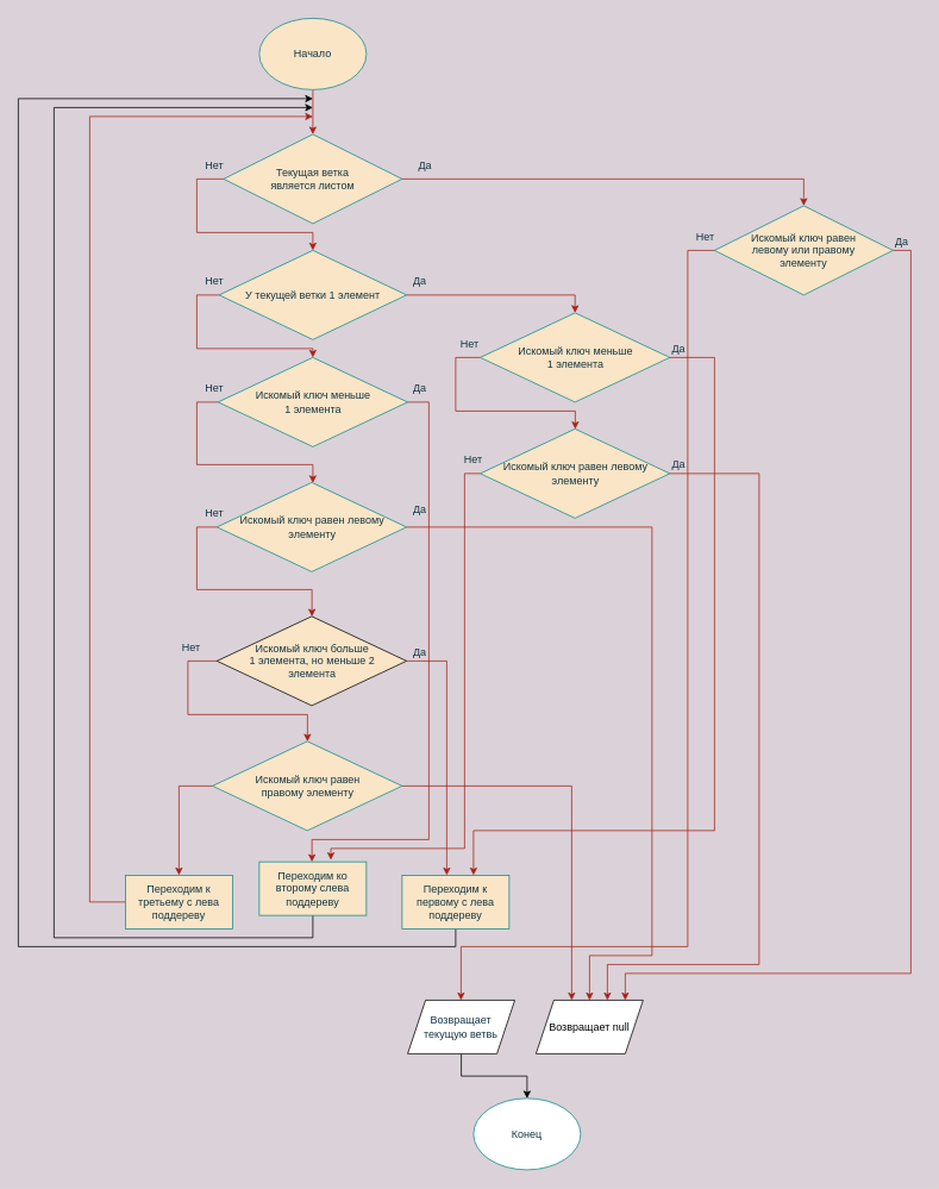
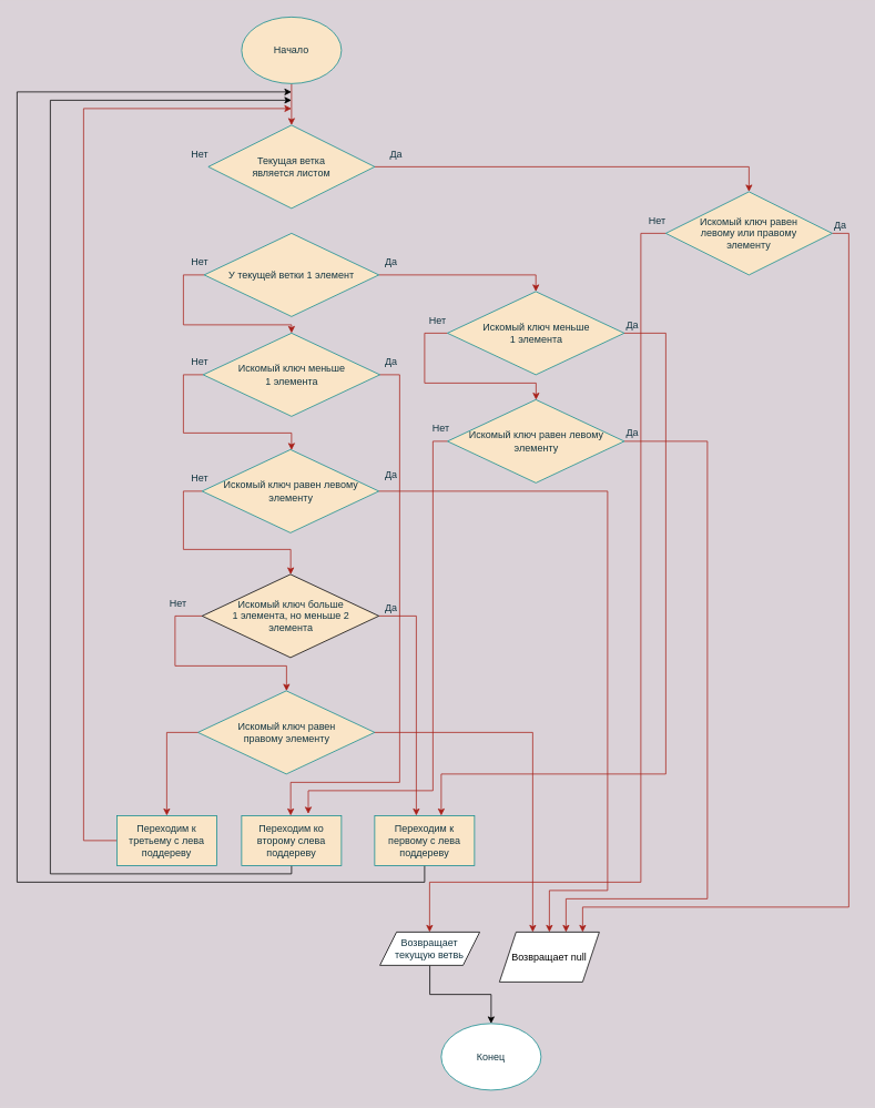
- <mxCell id="4" style="edgeStyle=orthogonalEdgeStyle;rounded=0;orthogonalLoop=1;jettySize=auto;html=1;labelBackgroundColor=#DAD2D8;strokeColor=#A8201A;fontColor=#143642;" parent="1" source="6" target="9" edge="1"><mxGeometry relative="1" as="geometry"><Array as="points"><mxPoint x="220" y="200" /><mxPoint x="220" y="260" /><mxPoint x="350" y="260" /></Array></mxGeometry></mxCell>
- <mxCell id="27" value="Переходим ко второму слева поддереву " style="rounded=0;whiteSpace=wrap;html=1;fillColor=#FAE5C7;strokeColor=#0F8B8D;fontColor=#143642;" parent="1" vertex="1"><mxGeometry x="290" y="965" width="120" height="60" as="geometry" /></mxCell>
+ <mxCell id="27" value="Переходим ко второму слева поддереву " style="rounded=0;whiteSpace=wrap;html=1;fillColor=#FAE5C7;strokeColor=#0F8B8D;fontColor=#143642;" parent="1" vertex="1"><mxGeometry x="290" y="980" width="120" height="60" as="geometry" /></mxCell>
- <mxCell id="56" value="&lt;span style=&quot;color: rgb(20 , 54 , 66)&quot;&gt;Возвращает текущую ветвь&lt;/span&gt;" style="shape=parallelogram;perimeter=parallelogramPerimeter;whiteSpace=wrap;html=1;fixedSize=1;" vertex="1" parent="1"><mxGeometry x="456.25" y="1120" width="120" height="60" as="geometry" /></mxCell>
+ <mxCell id="56" value="&lt;span style=&quot;color: rgb(20 , 54 , 66)&quot;&gt;Возвращает текущую ветвь&lt;/span&gt;" style="shape=parallelogram;perimeter=parallelogramPerimeter;whiteSpace=wrap;html=1;fixedSize=1;" vertex="1" parent="1"><mxGeometry x="456.25" y="1120" width="120" height="40" as="geometry" /></mxCell>
